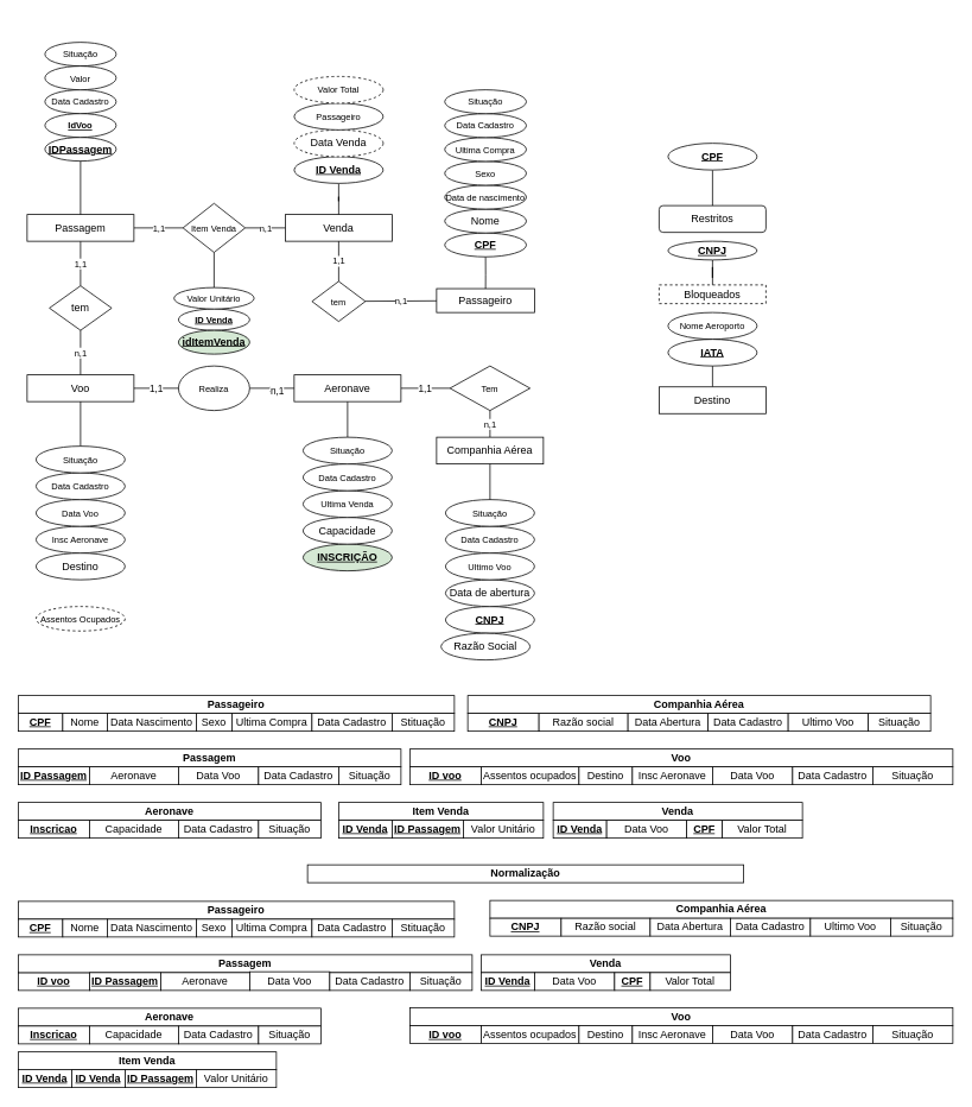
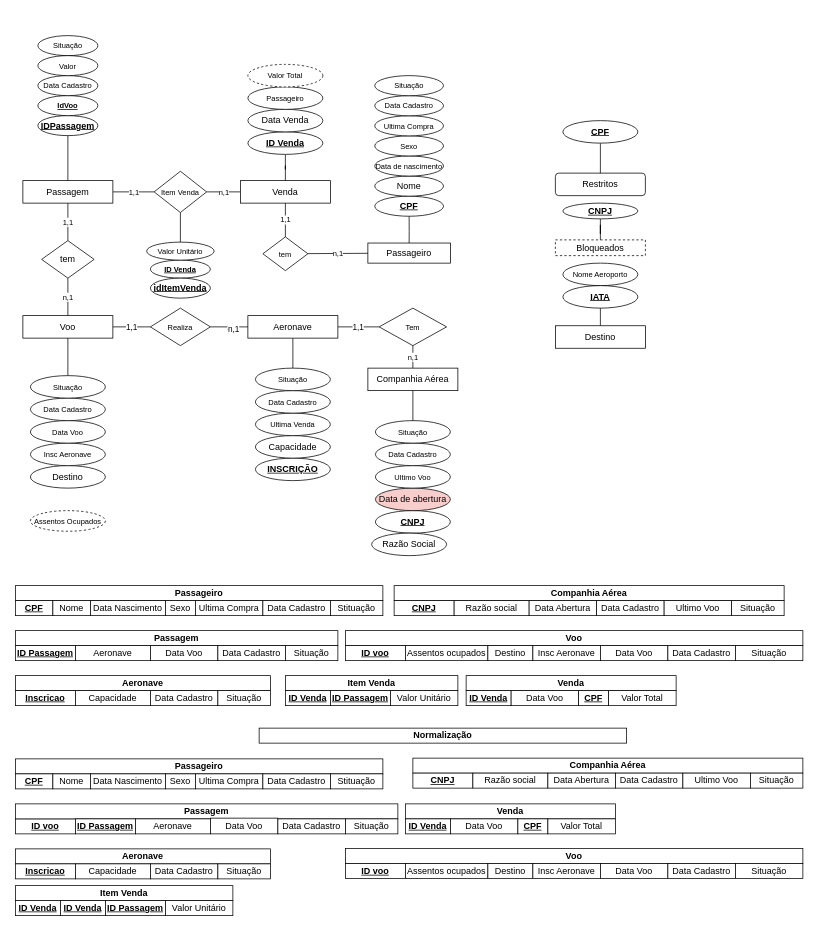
- <mxCell id="24" value="&lt;span style=&quot;font-weight: normal;&quot;&gt;Data Venda&lt;/span&gt;" style="ellipse;whiteSpace=wrap;html=1;fontStyle=1;container=0;dashed=1;" parent="20" vertex="1"><mxGeometry x="10" y="60" width="100" height="30" as="geometry" /></mxCell>
+ <mxCell id="24" value="&lt;span style=&quot;font-weight: normal;&quot;&gt;Data Venda&lt;/span&gt;" style="ellipse;whiteSpace=wrap;html=1;fontStyle=1;container=0;" parent="20" vertex="1"><mxGeometry x="10" y="60" width="100" height="30" as="geometry" /></mxCell>
- <mxCell id="95" value="idItemVenda" style="ellipse;whiteSpace=wrap;html=1;fontStyle=5;container=0;fillColor=#d5e8d4;" vertex="1" parent="1"><mxGeometry x="200" y="370.003" width="80" height="26.667" as="geometry" /></mxCell>
+ <mxCell id="95" value="idItemVenda" style="ellipse;whiteSpace=wrap;html=1;fontStyle=5;container=0;" vertex="1" parent="1"><mxGeometry x="200" y="370.003" width="80" height="26.667" as="geometry" /></mxCell>
- <mxCell id="50" value="Realiza" style="ellipse;whiteSpace=wrap;html=1;fontSize=10;container=0;" parent="1" vertex="1"><mxGeometry x="200" y="410" width="80" height="50" as="geometry" /></mxCell>
+ <mxCell id="50" value="Realiza" style="rhombus;whiteSpace=wrap;html=1;fontSize=10;container=0;" parent="1" vertex="1"><mxGeometry x="200" y="410" width="80" height="50" as="geometry" /></mxCell>
- <mxCell id="75" value="INSCRIÇÃO" style="ellipse;whiteSpace=wrap;html=1;fontStyle=5;container=0;fillColor=#d5e8d4;" parent="74" vertex="1"><mxGeometry y="120" width="100" height="30" as="geometry" /></mxCell>
+ <mxCell id="75" value="INSCRIÇÃO" style="ellipse;whiteSpace=wrap;html=1;fontStyle=5;container=0;" parent="74" vertex="1"><mxGeometry y="120" width="100" height="30" as="geometry" /></mxCell>
- <mxCell id="36" value="&lt;span style=&quot;font-weight: 400;&quot;&gt;Data de abertura&lt;/span&gt;" style="ellipse;whiteSpace=wrap;html=1;fontStyle=1;container=0;" parent="1" vertex="1"><mxGeometry x="500" y="650" width="100" height="30" as="geometry" /></mxCell>
+ <mxCell id="36" value="&lt;span style=&quot;font-weight: 400;&quot;&gt;Data de abertura&lt;/span&gt;" style="ellipse;whiteSpace=wrap;html=1;fontStyle=1;container=0;fillColor=#f8cecc;" parent="1" vertex="1"><mxGeometry x="500" y="650" width="100" height="30" as="geometry" /></mxCell>
